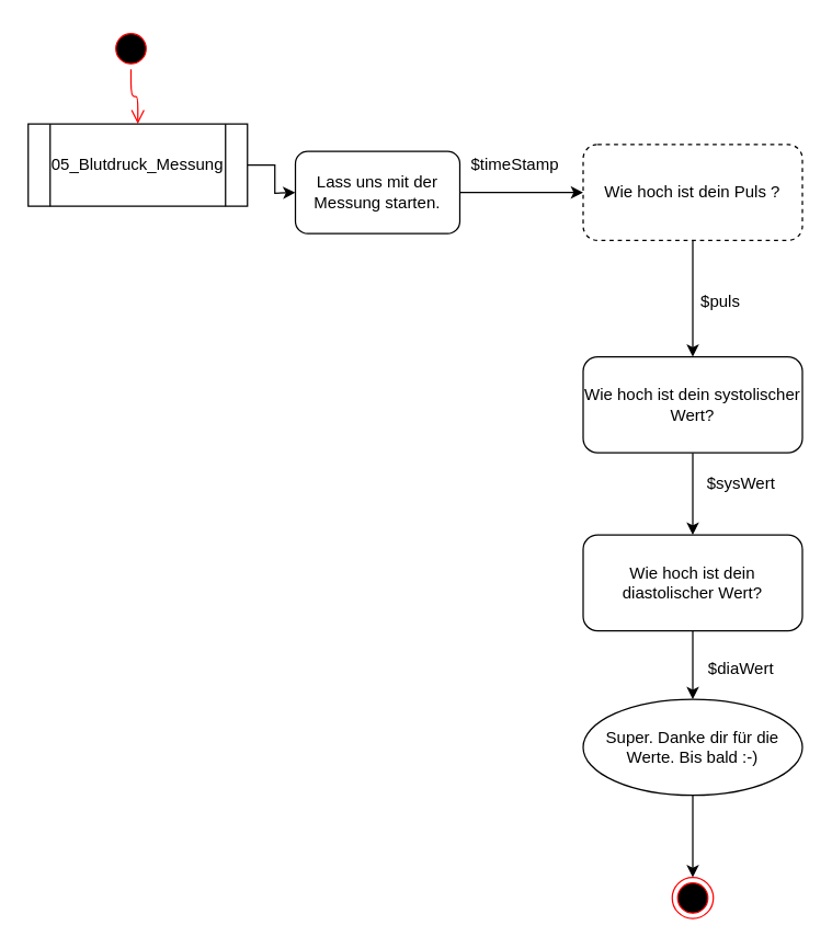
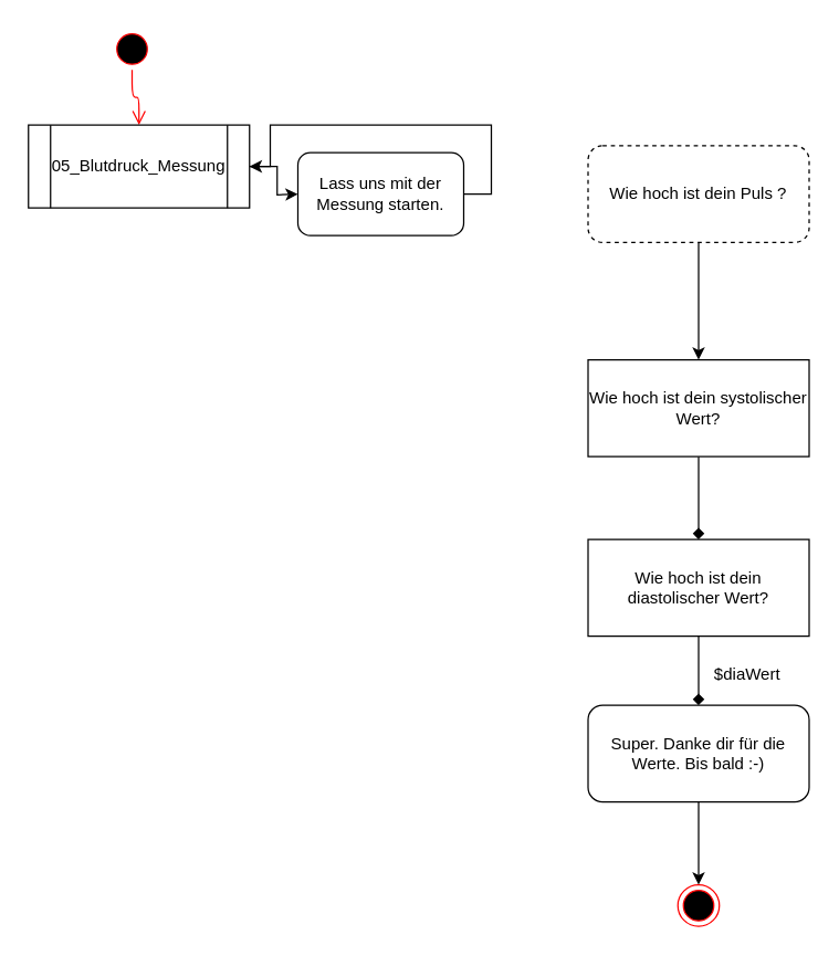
- <mxCell id="13" value="$timeStamp" style="text;html=1;align=center;verticalAlign=middle;resizable=0;points=[];;autosize=1;" vertex="1" parent="1"><mxGeometry x="335" y="110" width="80" height="20" as="geometry" /></mxCell>
- <mxCell id="11" value="" style="edgeStyle=orthogonalEdgeStyle;rounded=0;orthogonalLoop=1;jettySize=auto;html=1;exitX=1;exitY=0.5;exitDx=0;exitDy=0;" edge="1" parent="1" source="4" target="8"><mxGeometry relative="1" as="geometry"><mxPoint x="335" y="140" as="sourcePoint" /><mxPoint x="615" y="140" as="targetPoint" /></mxGeometry></mxCell>
+ <mxCell id="11" value="" style="edgeStyle=orthogonalEdgeStyle;rounded=0;orthogonalLoop=1;jettySize=auto;html=1;exitX=1;exitY=0.5;exitDx=0;exitDy=0;" edge="1" parent="1" source="4" target="6"><mxGeometry relative="1" as="geometry"><mxPoint x="335" y="140" as="sourcePoint" /><mxPoint x="615" y="140" as="targetPoint" /></mxGeometry></mxCell>
- <mxCell id="12" value="$puls" style="text;html=1;align=center;verticalAlign=middle;resizable=0;points=[];;autosize=1;" vertex="1" parent="1"><mxGeometry x="505" y="210" width="40" height="20" as="geometry" /></mxCell>
- <mxCell id="10" value="Wie hoch ist dein systolischer Wert?" style="rounded=1;whiteSpace=wrap;html=1;" vertex="1" parent="1"><mxGeometry x="425" y="260" width="160" height="70" as="geometry" /></mxCell>
+ <mxCell id="10" value="Wie hoch ist dein systolischer Wert?" style="whiteSpace=wrap;html=1;rounded=0;" vertex="1" parent="1"><mxGeometry x="425" y="260" width="160" height="70" as="geometry" /></mxCell>
- <mxCell id="16" value="&lt;div&gt;$sysWert&lt;/div&gt;&lt;div&gt;&lt;br&gt;&lt;/div&gt;" style="text;html=1;align=center;verticalAlign=middle;resizable=0;points=[];;autosize=1;" vertex="1" parent="1"><mxGeometry x="505" y="345" width="70" height="30" as="geometry" /></mxCell>
- <mxCell id="9" value="" style="edgeStyle=orthogonalEdgeStyle;rounded=0;orthogonalLoop=1;jettySize=auto;html=1;" edge="1" parent="1" source="10" target="15"><mxGeometry relative="1" as="geometry" /></mxCell>
+ <mxCell id="9" value="" style="edgeStyle=orthogonalEdgeStyle;rounded=0;orthogonalLoop=1;jettySize=auto;html=1;endArrow=diamond;" edge="1" parent="1" source="10" target="15"><mxGeometry relative="1" as="geometry" /></mxCell>
- <mxCell id="15" value="Wie hoch ist dein diastolischer Wert?" style="rounded=1;whiteSpace=wrap;html=1;" vertex="1" parent="1"><mxGeometry x="425" y="390" width="160" height="70" as="geometry" /></mxCell>
+ <mxCell id="15" value="Wie hoch ist dein diastolischer Wert?" style="whiteSpace=wrap;html=1;rounded=0;" vertex="1" parent="1"><mxGeometry x="425" y="390" width="160" height="70" as="geometry" /></mxCell>
- <mxCell id="14" value="" style="edgeStyle=orthogonalEdgeStyle;rounded=0;orthogonalLoop=1;jettySize=auto;html=1;" edge="1" parent="1" source="15" target="18"><mxGeometry relative="1" as="geometry" /></mxCell>
+ <mxCell id="14" value="" style="edgeStyle=orthogonalEdgeStyle;rounded=0;orthogonalLoop=1;jettySize=auto;html=1;endArrow=diamond;" edge="1" parent="1" source="15" target="18"><mxGeometry relative="1" as="geometry" /></mxCell>
- <mxCell id="18" value="Super. Danke dir für die Werte. Bis bald :-)" style="ellipse;whiteSpace=wrap;html=1;" vertex="1" parent="1"><mxGeometry x="425" y="510" width="160" height="70" as="geometry" /></mxCell>
+ <mxCell id="18" value="Super. Danke dir für die Werte. Bis bald :-)" style="rounded=1;whiteSpace=wrap;html=1;" vertex="1" parent="1"><mxGeometry x="425" y="510" width="160" height="70" as="geometry" /></mxCell>
